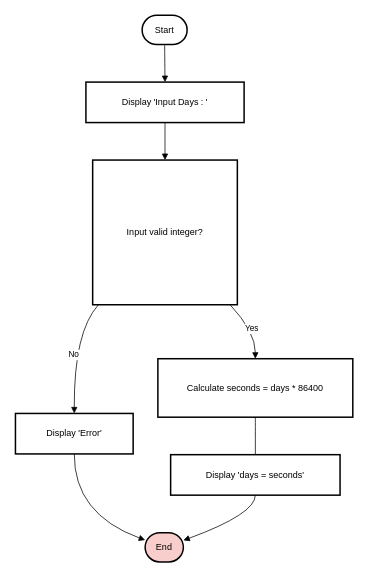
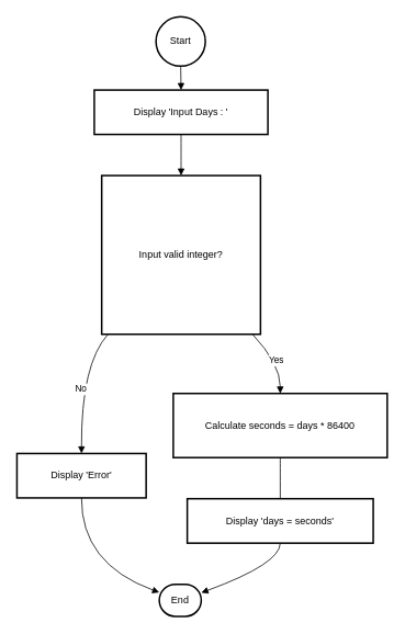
- <mxCell id="2" value="Start" style="rounded=1;whiteSpace=wrap;arcSize=50;strokeWidth=2;" vertex="1" parent="1"><mxGeometry x="189" y="20" width="60" height="39" as="geometry" /></mxCell>
+ <mxCell id="2" value="Start" style="rounded=1;whiteSpace=wrap;arcSize=50;strokeWidth=2;" vertex="1" parent="1"><mxGeometry x="189" y="20" width="60" height="60" as="geometry" /></mxCell>
- <mxCell id="6" value="End" style="rounded=1;whiteSpace=wrap;arcSize=50;strokeWidth=2;fillColor=#f8cecc;" vertex="1" parent="1"><mxGeometry x="193" y="710" width="51" height="39" as="geometry" /></mxCell>
+ <mxCell id="6" value="End" style="rounded=1;whiteSpace=wrap;arcSize=50;strokeWidth=2;" vertex="1" parent="1"><mxGeometry x="193" y="710" width="51" height="39" as="geometry" /></mxCell>
